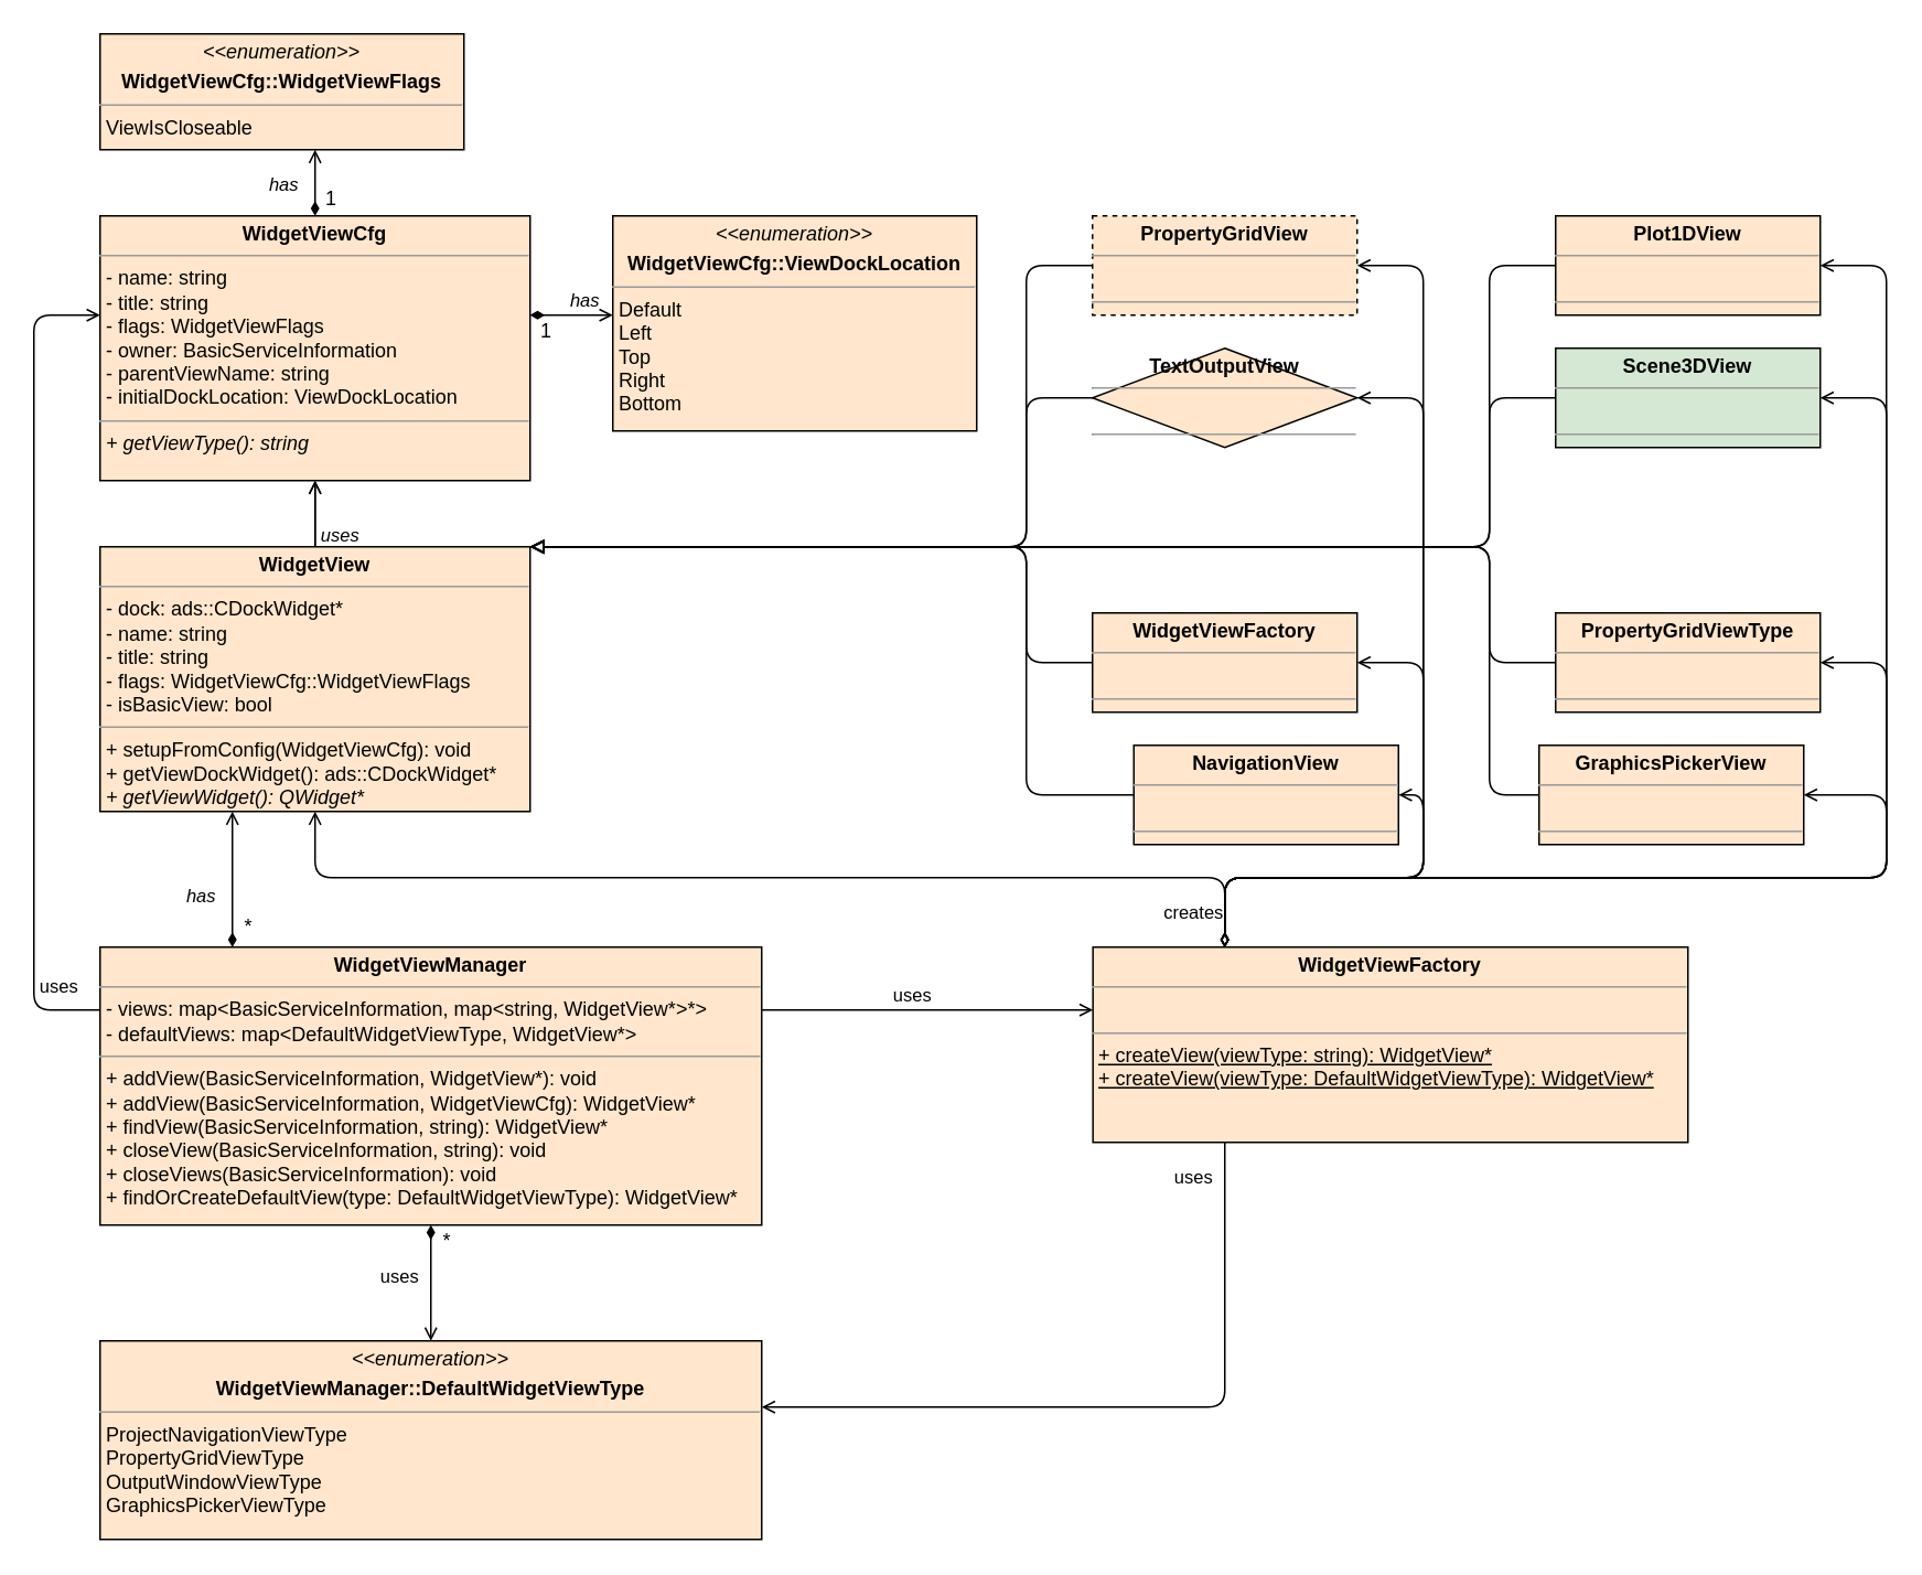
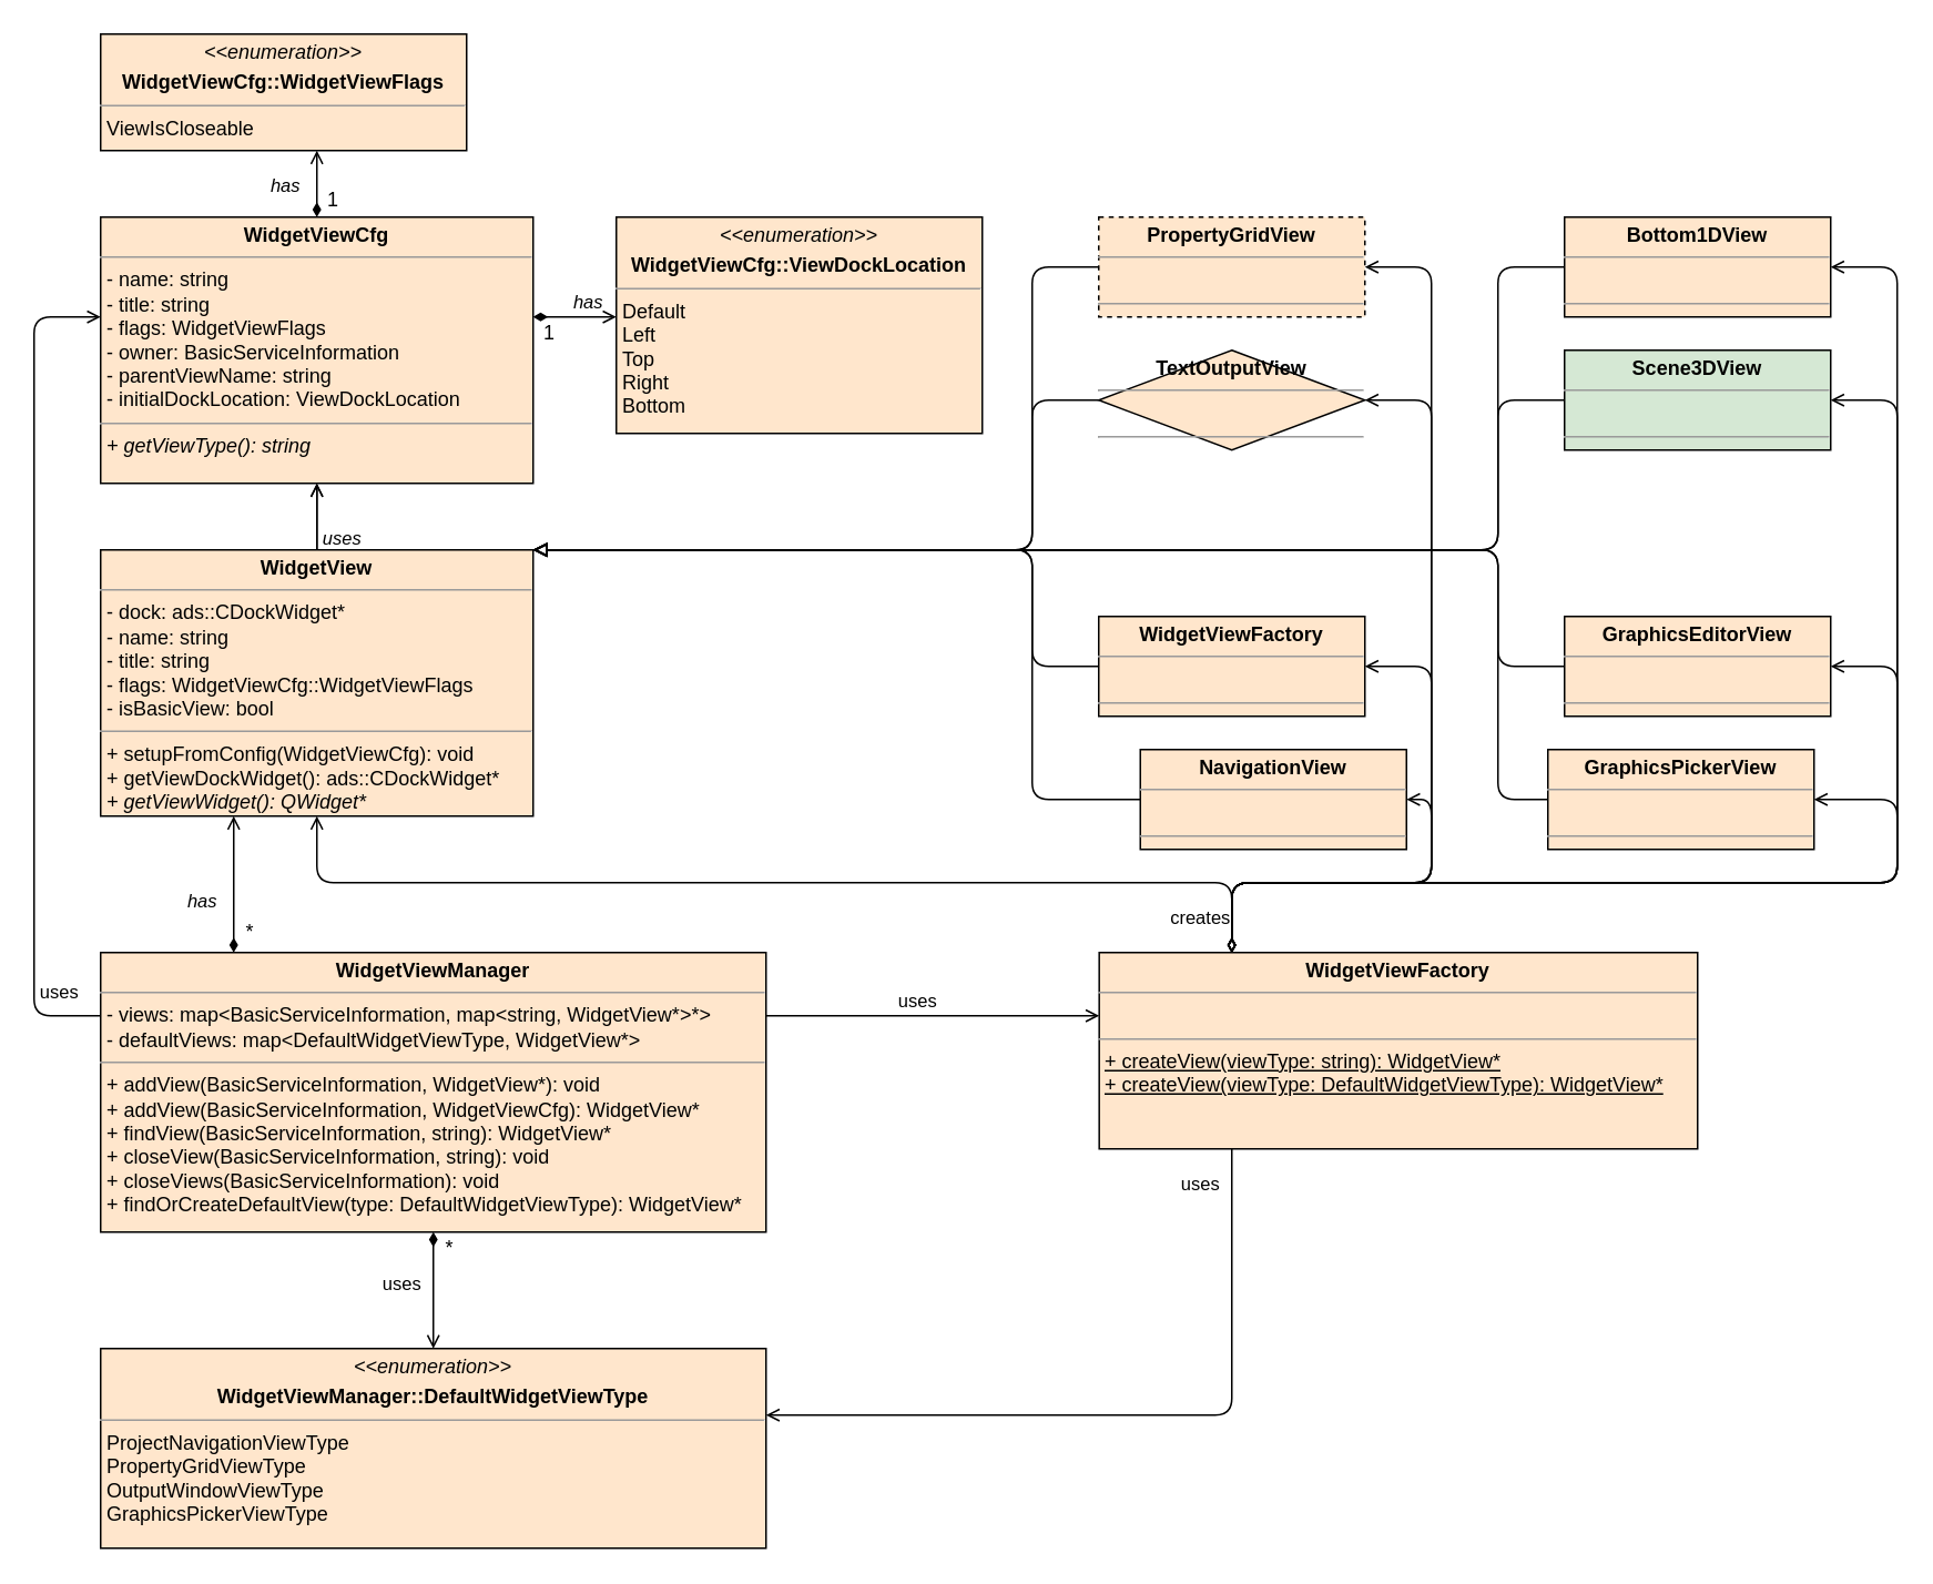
- <mxCell id="37" value="&lt;p style=&quot;margin:0px;margin-top:4px;text-align:center;&quot;&gt;&lt;b&gt;Plot1DView&lt;/b&gt;&lt;/p&gt;&lt;hr size=&quot;1&quot;&gt;&lt;p style=&quot;margin:0px;margin-left:4px;&quot;&gt;&lt;br&gt;&lt;/p&gt;&lt;hr size=&quot;1&quot;&gt;&lt;p style=&quot;margin:0px;margin-left:4px;&quot;&gt;&lt;br&gt;&lt;/p&gt;" style="verticalAlign=top;align=left;overflow=fill;fontSize=12;fontFamily=Helvetica;html=1;fillColor=#ffe6cc;strokeColor=#000000;" parent="1" vertex="1"><mxGeometry x="940" y="130" width="160" height="60" as="geometry" /></mxCell>
+ <mxCell id="37" value="&lt;p style=&quot;margin:0px;margin-top:4px;text-align:center;&quot;&gt;&lt;b&gt;Bottom1DView&lt;/b&gt;&lt;/p&gt;&lt;hr size=&quot;1&quot;&gt;&lt;p style=&quot;margin:0px;margin-left:4px;&quot;&gt;&lt;br&gt;&lt;/p&gt;&lt;hr size=&quot;1&quot;&gt;&lt;p style=&quot;margin:0px;margin-left:4px;&quot;&gt;&lt;br&gt;&lt;/p&gt;" style="verticalAlign=top;align=left;overflow=fill;fontSize=12;fontFamily=Helvetica;html=1;fillColor=#ffe6cc;strokeColor=#000000;" parent="1" vertex="1"><mxGeometry x="940" y="130" width="160" height="60" as="geometry" /></mxCell>
- <mxCell id="46" value="&lt;p style=&quot;margin:0px;margin-top:4px;text-align:center;&quot;&gt;&lt;b&gt;PropertyGridViewType&lt;/b&gt;&lt;/p&gt;&lt;hr size=&quot;1&quot;&gt;&lt;p style=&quot;margin:0px;margin-left:4px;&quot;&gt;&lt;br&gt;&lt;/p&gt;&lt;hr size=&quot;1&quot;&gt;&lt;p style=&quot;margin:0px;margin-left:4px;&quot;&gt;&lt;br&gt;&lt;/p&gt;" style="verticalAlign=top;align=left;overflow=fill;fontSize=12;fontFamily=Helvetica;html=1;fillColor=#ffe6cc;strokeColor=#000000;" parent="1" vertex="1"><mxGeometry x="940" y="370" width="160" height="60" as="geometry" /></mxCell>
+ <mxCell id="46" value="&lt;p style=&quot;margin:0px;margin-top:4px;text-align:center;&quot;&gt;&lt;b&gt;GraphicsEditorView&lt;/b&gt;&lt;/p&gt;&lt;hr size=&quot;1&quot;&gt;&lt;p style=&quot;margin:0px;margin-left:4px;&quot;&gt;&lt;br&gt;&lt;/p&gt;&lt;hr size=&quot;1&quot;&gt;&lt;p style=&quot;margin:0px;margin-left:4px;&quot;&gt;&lt;br&gt;&lt;/p&gt;" style="verticalAlign=top;align=left;overflow=fill;fontSize=12;fontFamily=Helvetica;html=1;fillColor=#ffe6cc;strokeColor=#000000;" parent="1" vertex="1"><mxGeometry x="940" y="370" width="160" height="60" as="geometry" /></mxCell>
